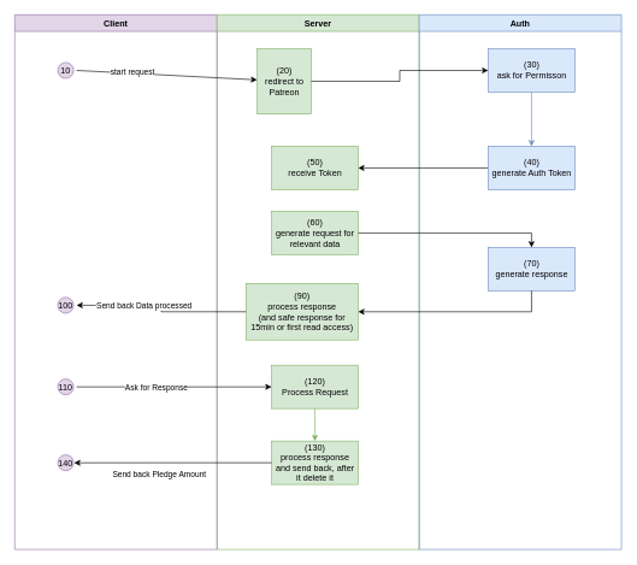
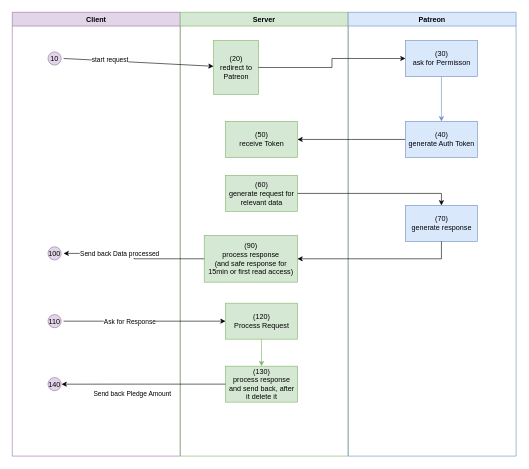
- <mxCell id="15" value="Auth" style="swimlane;whiteSpace=wrap;fillColor=#dae8fc;strokeColor=#6c8ebf;" vertex="1" parent="1"><mxGeometry x="580" y="20" width="280" height="740" as="geometry" /></mxCell>
+ <mxCell id="15" value="Patreon" style="swimlane;whiteSpace=wrap;fillColor=#dae8fc;strokeColor=#6c8ebf;" vertex="1" parent="1"><mxGeometry x="580" y="20" width="280" height="740" as="geometry" /></mxCell>
